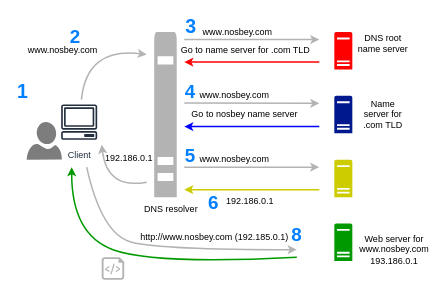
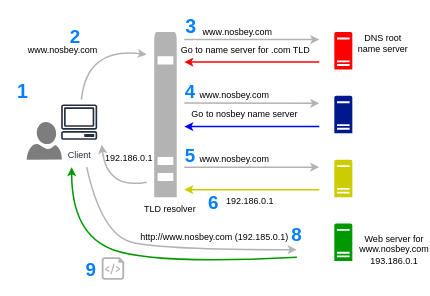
- <mxCell id="24" value="Name server for .com TLD" parent="1" style="text;html=1;strokeColor=none;fillColor=none;align=center;verticalAlign=middle;whiteSpace=wrap;rounded=0;" vertex="1"><mxGeometry as="geometry" y="142" x="475" width="70" height="20" /></mxCell>
- <mxCell id="26" value="DNS resolver" parent="1" style="text;html=1;resizable=0;points=[];autosize=1;align=left;verticalAlign=top;spacingTop=-4;" vertex="1"><mxGeometry as="geometry" y="268" x="190" width="90" height="20" /></mxCell>
+ <mxCell id="26" value="TLD resolver" parent="1" style="text;html=1;resizable=0;points=[];autosize=1;align=left;verticalAlign=top;spacingTop=-4;" vertex="1"><mxGeometry as="geometry" y="268" x="190" width="90" height="20" /></mxCell>
+ <mxCell id="40" value="9" parent="1" style="text;html=1;strokeColor=none;fillColor=none;align=center;verticalAlign=middle;whiteSpace=wrap;rounded=0;fontSize=25;fontColor=#007FFF;fontStyle=1" vertex="1"><mxGeometry as="geometry" y="342" x="111" width="20" height="30" /></mxCell>
